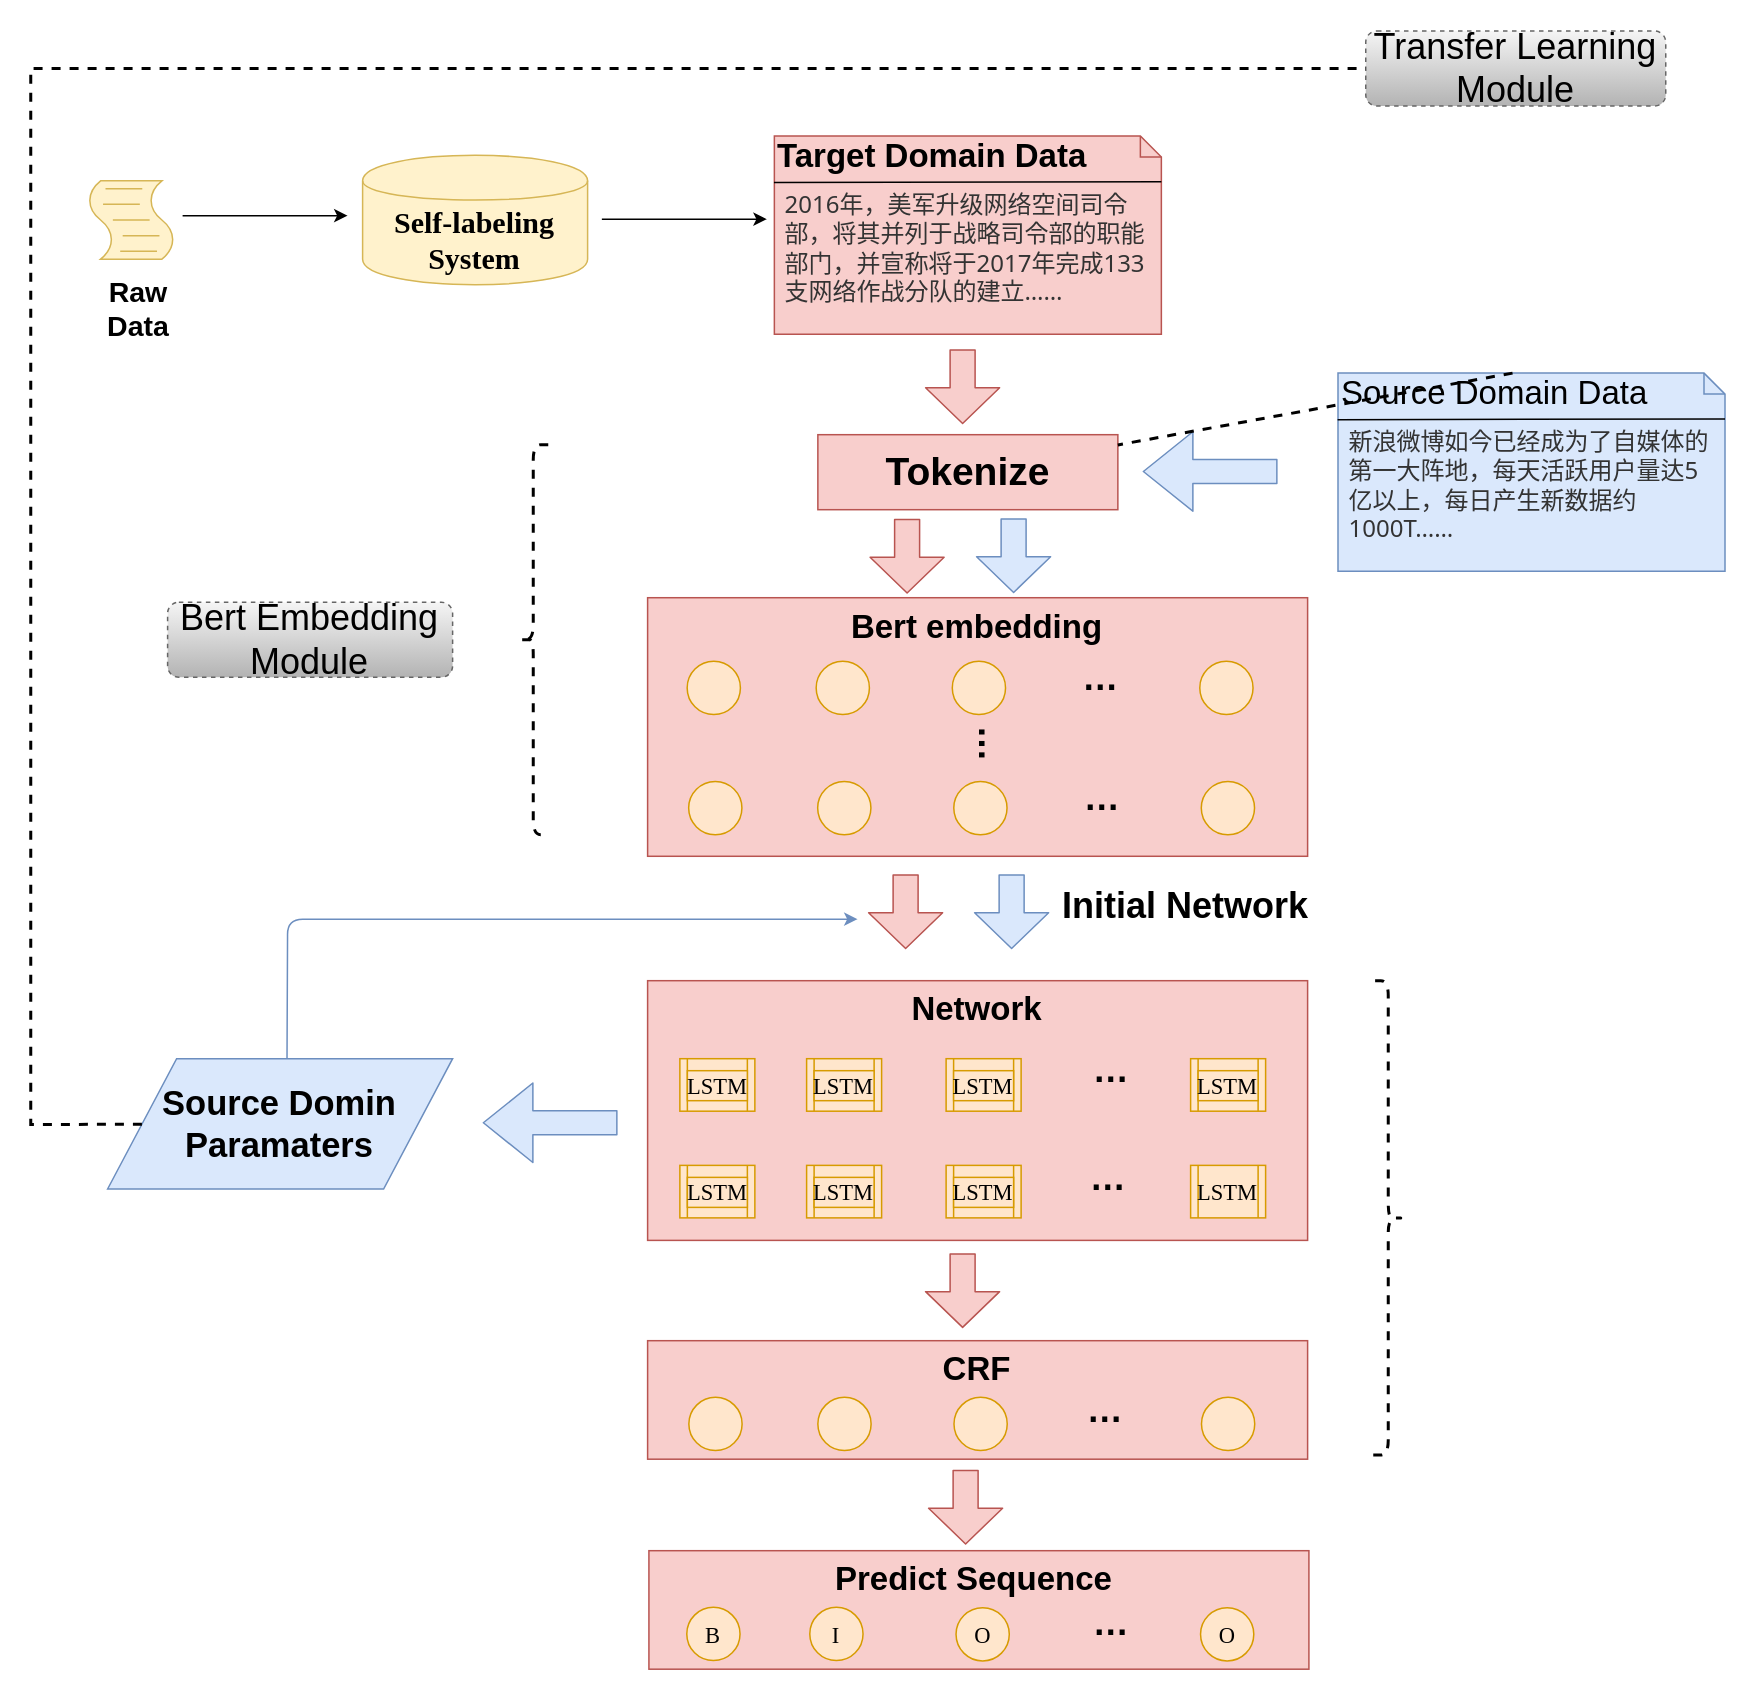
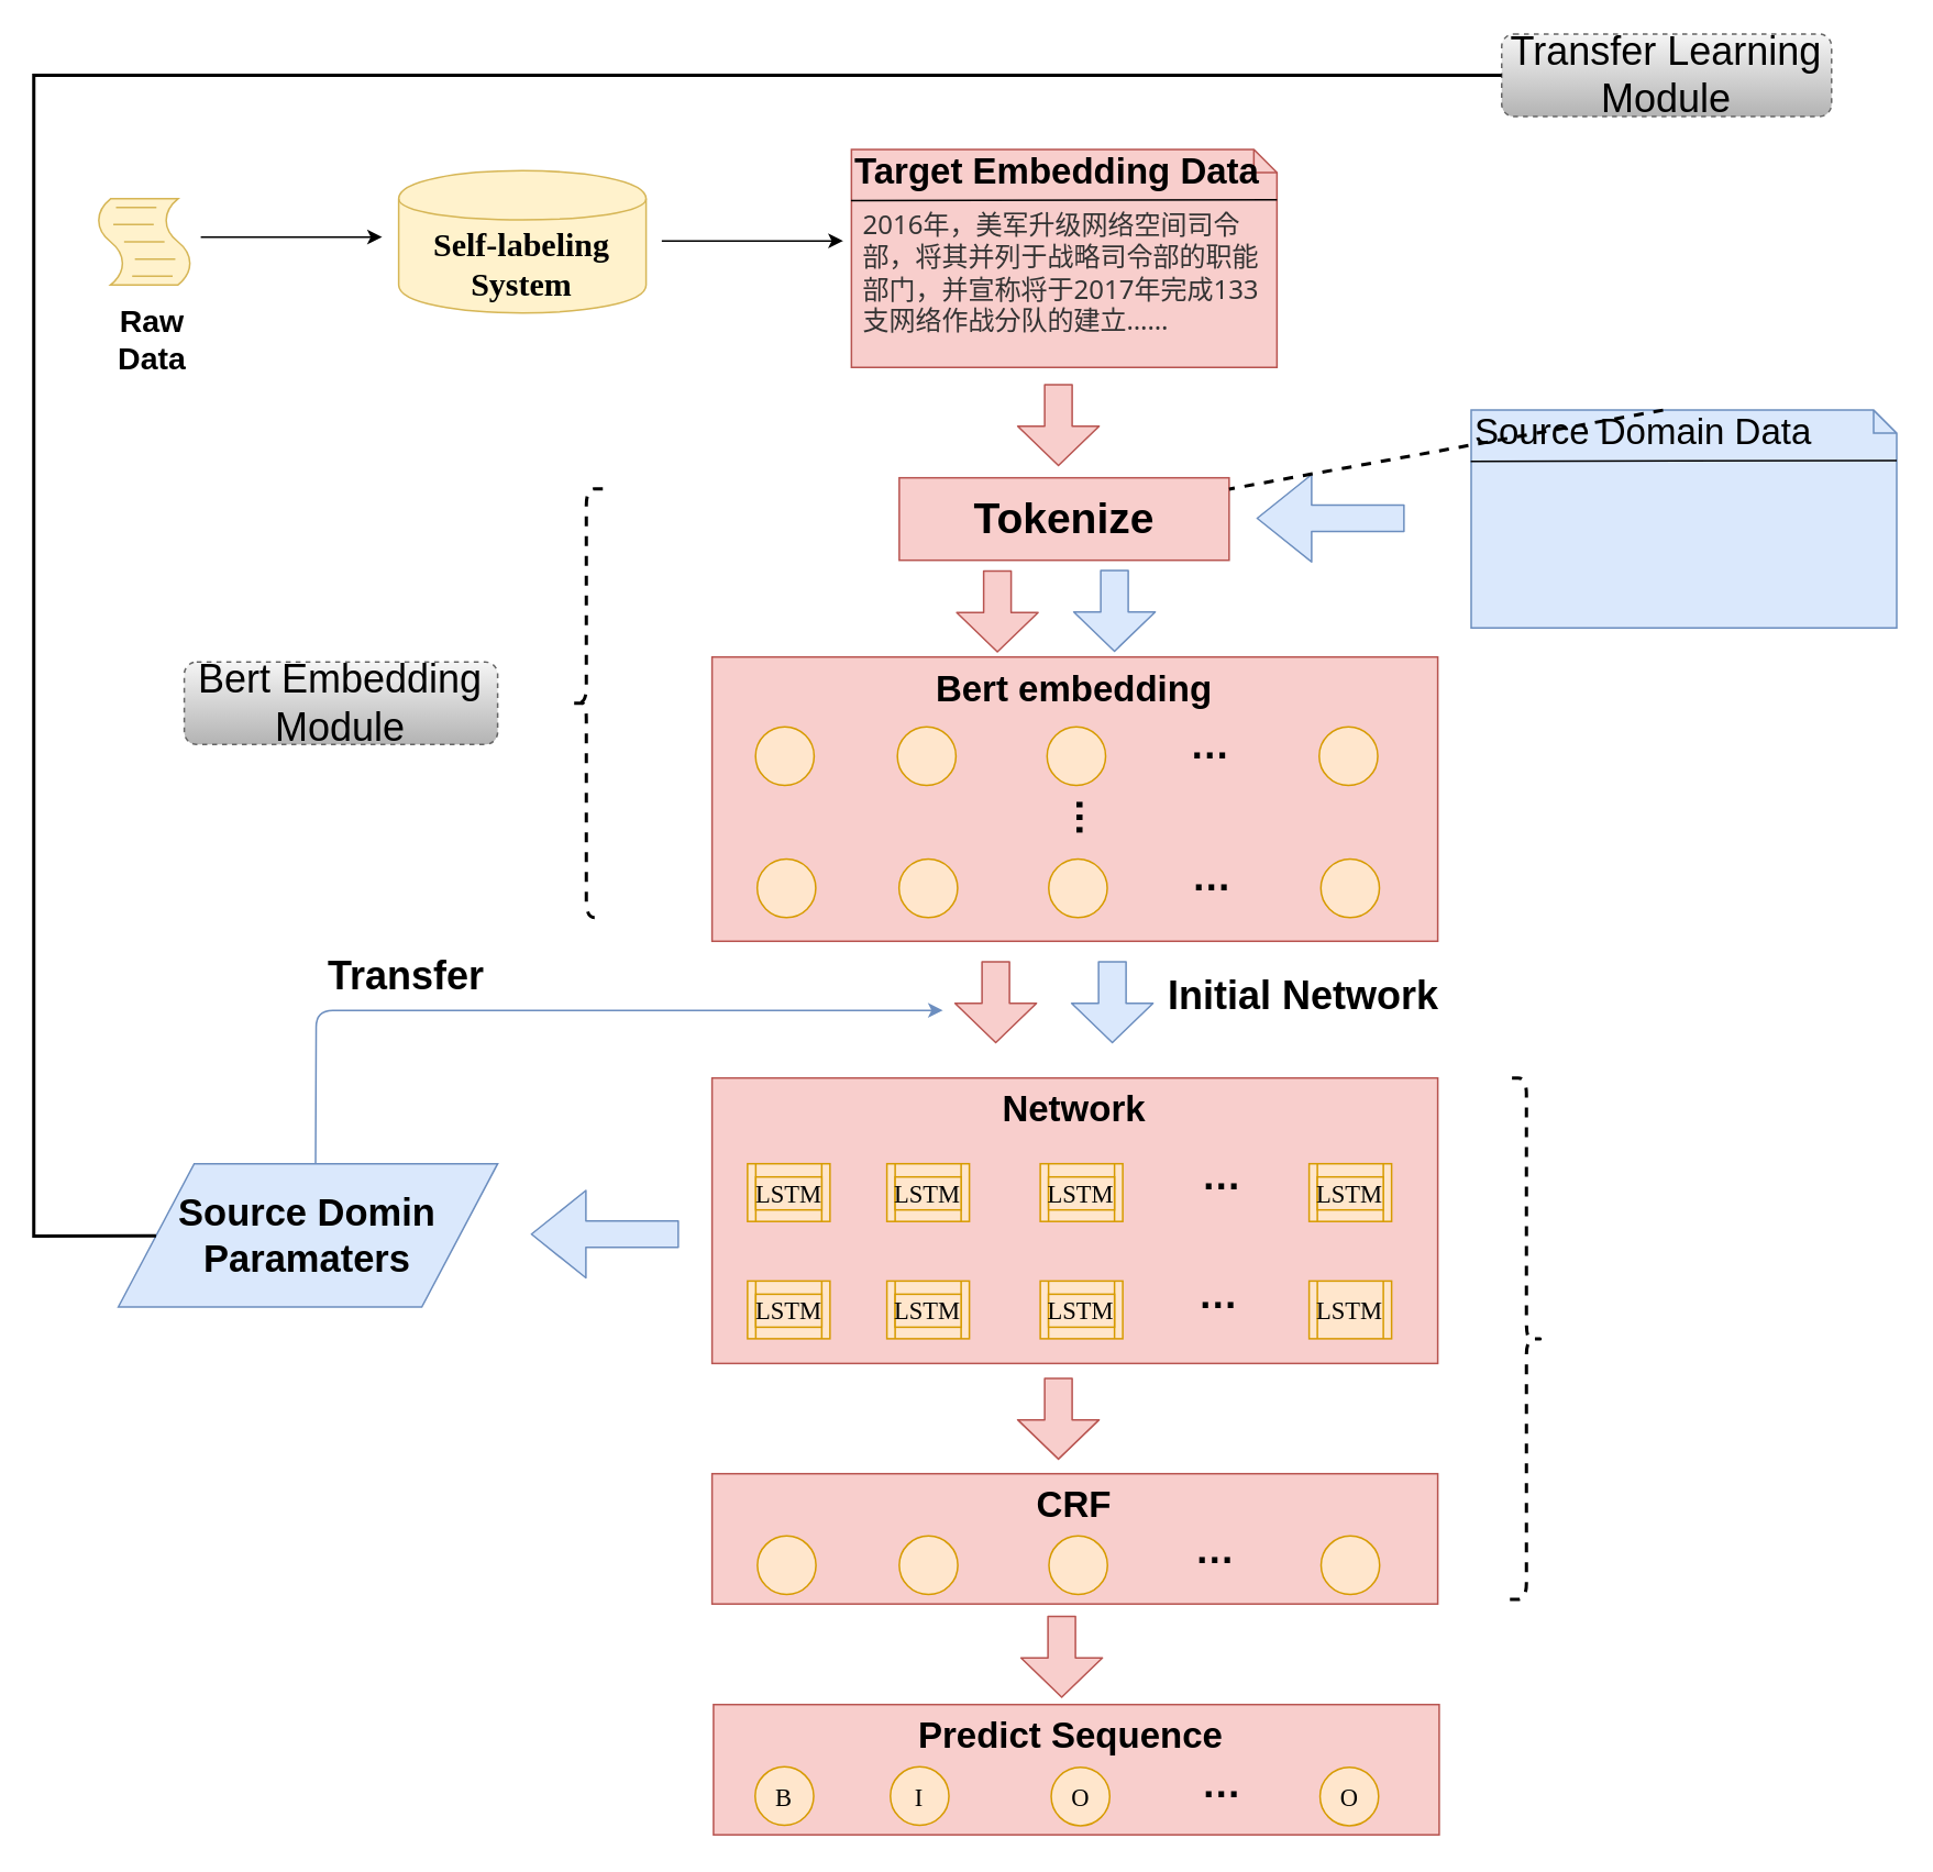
- <mxCell id="78" value="" style="endArrow=none;html=1;fontSize=24;fontColor=#000000;rounded=0;strokeWidth=2;dashed=1;entryX=0;entryY=0.5;entryDx=0;entryDy=0;" edge="1" parent="1" source="58" target="77"><mxGeometry width="50" height="50" relative="1" as="geometry"><mxPoint x="20" y="730" as="sourcePoint" /><mxPoint x="950" y="540" as="targetPoint" /><Array as="points"><mxPoint x="20" y="749" /><mxPoint x="20" y="45" /></Array></mxGeometry></mxCell>
+ <mxCell id="78" value="" style="endArrow=none;html=1;fontSize=24;fontColor=#000000;rounded=0;strokeWidth=2;dashed=0;entryX=0;entryY=0.5;entryDx=0;entryDy=0;" edge="1" parent="1" source="58" target="77"><mxGeometry width="50" height="50" relative="1" as="geometry"><mxPoint x="20" y="730" as="sourcePoint" /><mxPoint x="950" y="540" as="targetPoint" /><Array as="points"><mxPoint x="20" y="749" /><mxPoint x="20" y="45" /></Array></mxGeometry></mxCell>
- <mxCell id="52" value="Target Domain Data" style="shape=note;whiteSpace=wrap;html=1;size=14;verticalAlign=top;align=left;spacingTop=-6;strokeWidth=1;fontSize=22;fillColor=#f8cecc;strokeColor=#b85450;fontStyle=1" vertex="1" parent="1"><mxGeometry x="515.74" y="90" width="258" height="132.13" as="geometry" /></mxCell>
+ <mxCell id="52" value="Target Embedding Data" style="shape=note;whiteSpace=wrap;html=1;size=14;verticalAlign=top;align=left;spacingTop=-6;strokeWidth=1;fontSize=22;fillColor=#f8cecc;strokeColor=#b85450;fontStyle=1" vertex="1" parent="1"><mxGeometry x="515.74" y="90" width="258" height="132.13" as="geometry" /></mxCell>
- <mxCell id="57" value="&lt;span style=&quot;color: rgb(51 , 51 , 51) ; font-family: &amp;#34;segoe ui&amp;#34; , &amp;#34;lucida grande&amp;#34; , &amp;#34;helvetica&amp;#34; , &amp;#34;arial&amp;#34; , &amp;#34;microsoft yahei&amp;#34; , &amp;#34;freesans&amp;#34; , &amp;#34;arimo&amp;#34; , &amp;#34;droid sans&amp;#34; , &amp;#34;wenquanyi micro hei&amp;#34; , &amp;#34;hiragino sans gb&amp;#34; , &amp;#34;hiragino sans gb w3&amp;#34; , &amp;#34;arial&amp;#34; , sans-serif ; font-size: 16px ; text-indent: 32px&quot;&gt;新浪微博如今已经成为了自媒体的第一大阵地，每天活跃用户量达5亿以上，每日产生新数据约1000T……&lt;/span&gt;" style="text;html=1;strokeColor=none;fillColor=none;align=left;verticalAlign=middle;whiteSpace=wrap;rounded=0;fontSize=16;" vertex="1" parent="1"><mxGeometry x="897" y="281.95" width="250" height="82.25" as="geometry" /></mxCell>
+ <mxCell id="72" value="Transfer" style="text;html=1;strokeColor=none;fillColor=none;align=center;verticalAlign=middle;whiteSpace=wrap;rounded=0;fontSize=24;fontStyle=1" vertex="1" parent="1"><mxGeometry x="191.24" y="582.13" width="110" height="20" as="geometry" /></mxCell>
